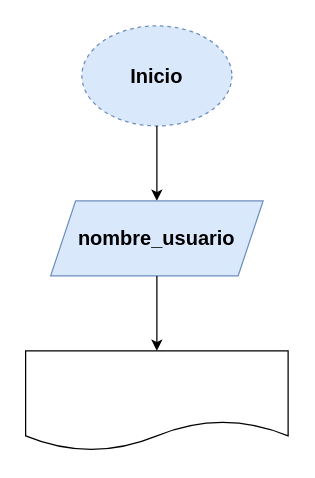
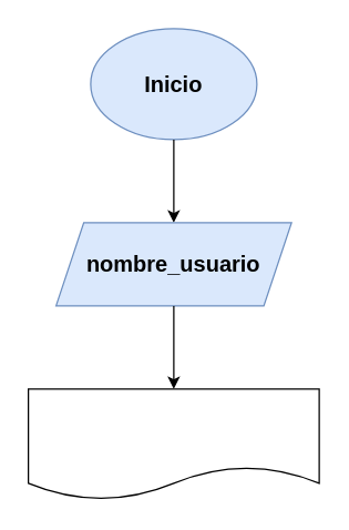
- <mxCell id="2" value="&lt;b&gt;&lt;font style=&quot;font-size: 16px;&quot;&gt;Inicio&lt;/font&gt;&lt;/b&gt;" style="ellipse;whiteSpace=wrap;html=1;fillColor=#dae8fc;strokeColor=#6c8ebf;dashed=1;" vertex="1" parent="1"><mxGeometry x="65" y="20" width="120" height="80" as="geometry" /></mxCell>
+ <mxCell id="2" value="&lt;b&gt;&lt;font style=&quot;font-size: 16px;&quot;&gt;Inicio&lt;/font&gt;&lt;/b&gt;" style="ellipse;whiteSpace=wrap;html=1;fillColor=#dae8fc;strokeColor=#6c8ebf;" vertex="1" parent="1"><mxGeometry x="65" y="20" width="120" height="80" as="geometry" /></mxCell>
